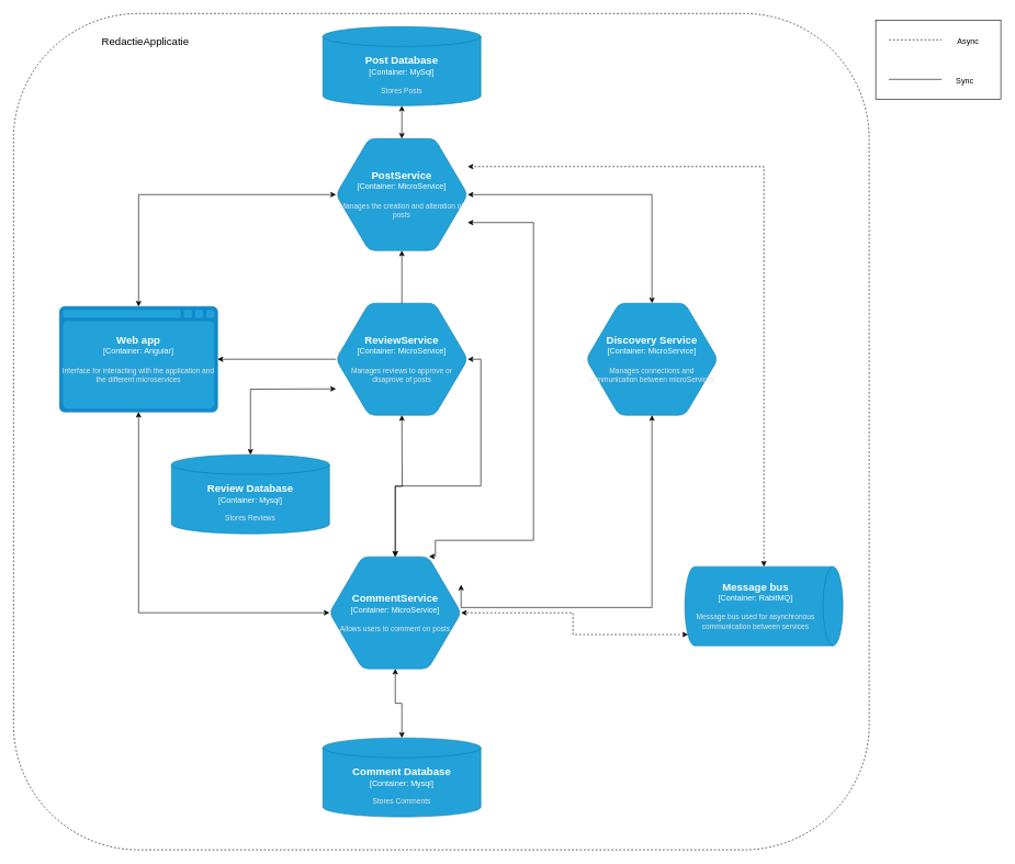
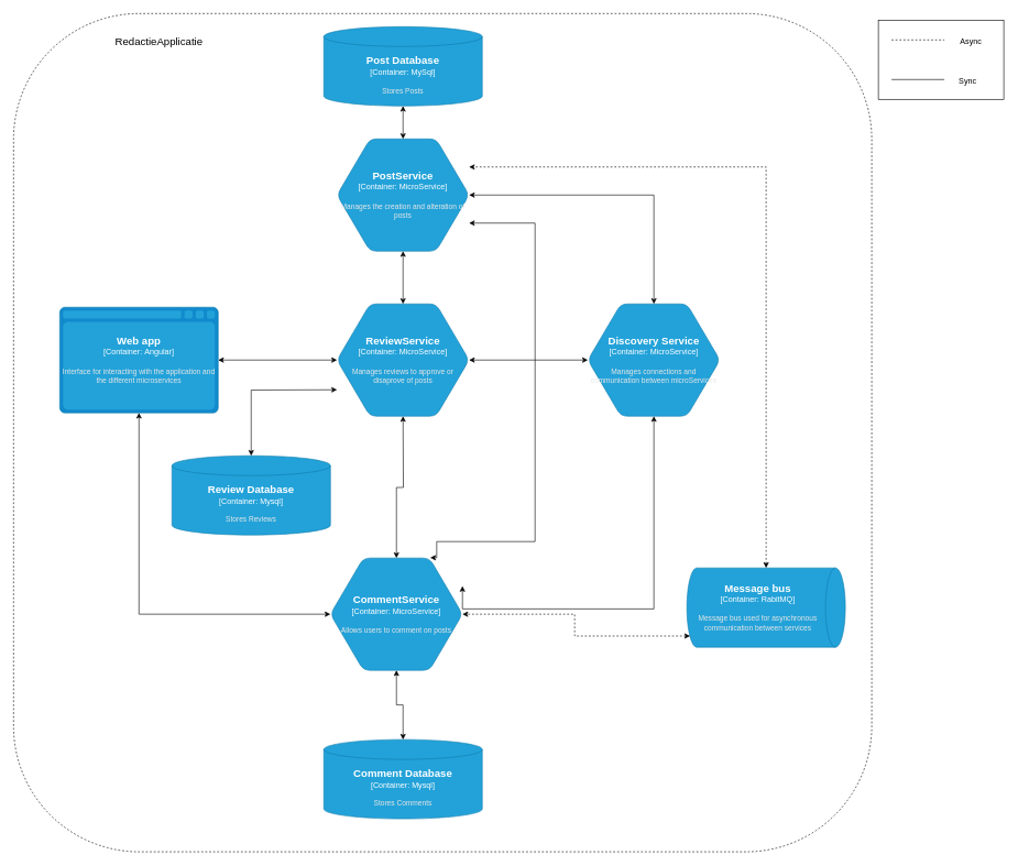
- <mxCell id="12" value="&lt;font style=&quot;font-size: 16px;&quot;&gt;RedactieApplicatie&lt;/font&gt;" style="text;html=1;align=center;verticalAlign=middle;resizable=0;points=[];autosize=1;strokeColor=none;fillColor=none;" vertex="1" parent="1"><mxGeometry x="140" y="48" width="160" height="30" as="geometry" /></mxCell>
+ <mxCell id="12" value="&lt;font style=&quot;font-size: 16px;&quot;&gt;RedactieApplicatie&lt;/font&gt;" style="text;html=1;align=center;verticalAlign=middle;resizable=0;points=[];autosize=1;strokeColor=none;fillColor=none;" vertex="1" parent="1"><mxGeometry x="160" y="48" width="160" height="30" as="geometry" /></mxCell>
- <mxCell id="13" style="edgeStyle=orthogonalEdgeStyle;rounded=0;orthogonalLoop=1;jettySize=auto;html=1;exitX=0.5;exitY=0;exitDx=0;exitDy=0;exitPerimeter=0;entryX=0;entryY=0.5;entryDx=0;entryDy=0;entryPerimeter=0;startArrow=classic;startFill=1;" edge="1" parent="1" source="6" target="5"><mxGeometry relative="1" as="geometry" /></mxCell>
- <mxCell id="19" style="edgeStyle=orthogonalEdgeStyle;rounded=0;orthogonalLoop=1;jettySize=auto;html=1;exitX=0.5;exitY=1;exitDx=0;exitDy=0;exitPerimeter=0;entryX=0.5;entryY=0;entryDx=0;entryDy=0;entryPerimeter=0;startArrow=classic;startFill=1;endArrow=none;" edge="1" parent="1" source="5" target="3"><mxGeometry relative="1" as="geometry" /></mxCell>
+ <mxCell id="19" style="edgeStyle=orthogonalEdgeStyle;rounded=0;orthogonalLoop=1;jettySize=auto;html=1;exitX=0.5;exitY=1;exitDx=0;exitDy=0;exitPerimeter=0;entryX=0.5;entryY=0;entryDx=0;entryDy=0;entryPerimeter=0;startArrow=classic;startFill=1;" edge="1" parent="1" source="5" target="3"><mxGeometry relative="1" as="geometry" /></mxCell>
- <mxCell id="14" style="edgeStyle=orthogonalEdgeStyle;rounded=0;orthogonalLoop=1;jettySize=auto;html=1;exitX=1;exitY=0.5;exitDx=0;exitDy=0;exitPerimeter=0;entryX=0;entryY=0.5;entryDx=0;entryDy=0;entryPerimeter=0;strokeColor=default;startArrow=classic;startFill=1;endArrow=none;" edge="1" parent="1" source="6" target="3"><mxGeometry relative="1" as="geometry" /></mxCell>
+ <mxCell id="14" style="edgeStyle=orthogonalEdgeStyle;rounded=0;orthogonalLoop=1;jettySize=auto;html=1;exitX=1;exitY=0.5;exitDx=0;exitDy=0;exitPerimeter=0;entryX=0;entryY=0.5;entryDx=0;entryDy=0;entryPerimeter=0;strokeColor=default;startArrow=classic;startFill=1;" edge="1" parent="1" source="6" target="3"><mxGeometry relative="1" as="geometry" /></mxCell>
- <mxCell id="21" style="edgeStyle=orthogonalEdgeStyle;rounded=0;orthogonalLoop=1;jettySize=auto;html=1;exitX=1;exitY=0.5;exitDx=0;exitDy=0;exitPerimeter=0;startArrow=classic;startFill=1;" edge="1" parent="1" source="3" target="4"><mxGeometry relative="1" as="geometry" /></mxCell>
+ <mxCell id="21" style="edgeStyle=orthogonalEdgeStyle;rounded=0;orthogonalLoop=1;jettySize=auto;html=1;exitX=1;exitY=0.5;exitDx=0;exitDy=0;exitPerimeter=0;entryX=0;entryY=0.5;entryDx=0;entryDy=0;entryPerimeter=0;startArrow=classic;startFill=1;" edge="1" parent="1" source="3" target="11"><mxGeometry relative="1" as="geometry" /></mxCell>
